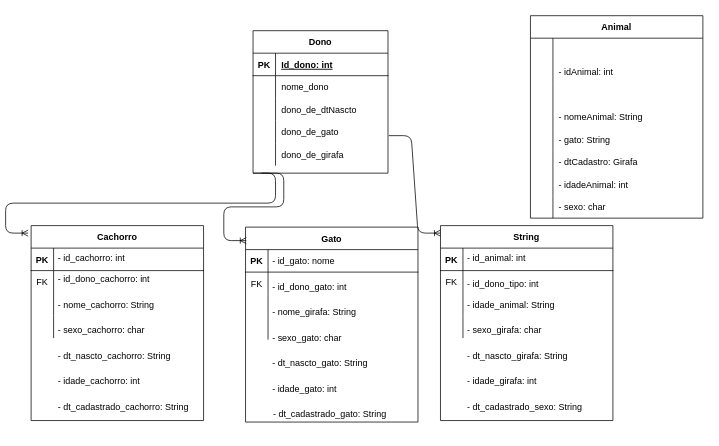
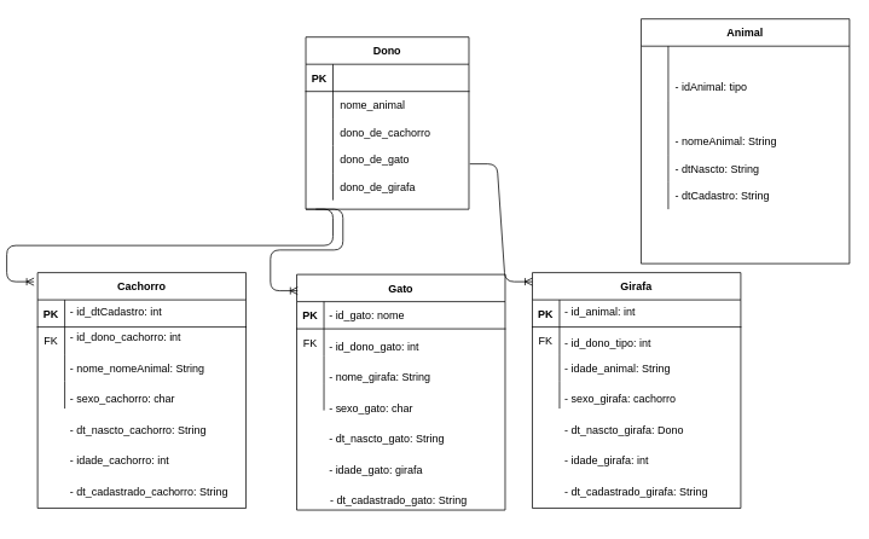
- <mxCell id="65" value="Id_dono: int" style="shape=partialRectangle;connectable=0;fillColor=none;top=0;left=0;bottom=0;right=0;align=left;spacingLeft=6;fontStyle=5;overflow=hidden;" parent="63" vertex="1"><mxGeometry x="30" width="150" height="30" as="geometry"><mxRectangle width="150" height="30" as="alternateBounds" /></mxGeometry></mxCell>
- <mxCell id="86" value="- idAnimal: int" style="shape=partialRectangle;connectable=0;fillColor=none;top=0;left=0;bottom=0;right=0;align=left;spacingLeft=6;overflow=hidden;" vertex="1" parent="84"><mxGeometry x="30" width="200" height="30" as="geometry"><mxRectangle width="200" height="30" as="alternateBounds" /></mxGeometry></mxCell>
+ <mxCell id="86" value="- idAnimal: tipo" style="shape=partialRectangle;connectable=0;fillColor=none;top=0;left=0;bottom=0;right=0;align=left;spacingLeft=6;overflow=hidden;" vertex="1" parent="84"><mxGeometry x="30" width="200" height="30" as="geometry"><mxRectangle width="200" height="30" as="alternateBounds" /></mxGeometry></mxCell>
- <mxCell id="68" value="nome_dono" style="shape=partialRectangle;connectable=0;fillColor=none;top=0;left=0;bottom=0;right=0;align=left;spacingLeft=6;overflow=hidden;" parent="66" vertex="1"><mxGeometry x="30" width="150" height="30" as="geometry"><mxRectangle width="150" height="30" as="alternateBounds" /></mxGeometry></mxCell>
+ <mxCell id="68" value="nome_animal" style="shape=partialRectangle;connectable=0;fillColor=none;top=0;left=0;bottom=0;right=0;align=left;spacingLeft=6;overflow=hidden;" parent="66" vertex="1"><mxGeometry x="30" width="150" height="30" as="geometry"><mxRectangle width="150" height="30" as="alternateBounds" /></mxGeometry></mxCell>
- <mxCell id="71" value="dono_de_dtNascto" style="shape=partialRectangle;connectable=0;fillColor=none;top=0;left=0;bottom=0;right=0;align=left;spacingLeft=6;overflow=hidden;" parent="69" vertex="1"><mxGeometry x="30" width="150" height="30" as="geometry"><mxRectangle width="150" height="30" as="alternateBounds" /></mxGeometry></mxCell>
+ <mxCell id="71" value="dono_de_cachorro" style="shape=partialRectangle;connectable=0;fillColor=none;top=0;left=0;bottom=0;right=0;align=left;spacingLeft=6;overflow=hidden;" parent="69" vertex="1"><mxGeometry x="30" width="150" height="30" as="geometry"><mxRectangle width="150" height="30" as="alternateBounds" /></mxGeometry></mxCell>
- <mxCell id="94" value="- gato: String" style="shape=partialRectangle;connectable=0;fillColor=none;top=0;left=0;bottom=0;right=0;align=left;spacingLeft=6;overflow=hidden;" vertex="1" parent="92"><mxGeometry x="30" width="200" height="30" as="geometry"><mxRectangle width="200" height="30" as="alternateBounds" /></mxGeometry></mxCell>
+ <mxCell id="94" value="- dtNascto: String" style="shape=partialRectangle;connectable=0;fillColor=none;top=0;left=0;bottom=0;right=0;align=left;spacingLeft=6;overflow=hidden;" vertex="1" parent="92"><mxGeometry x="30" width="200" height="30" as="geometry"><mxRectangle width="200" height="30" as="alternateBounds" /></mxGeometry></mxCell>
- <mxCell id="97" value="- dtCadastro: Girafa" style="shape=partialRectangle;connectable=0;fillColor=none;top=0;left=0;bottom=0;right=0;align=left;spacingLeft=6;overflow=hidden;" vertex="1" parent="95"><mxGeometry x="30" width="200" height="30" as="geometry"><mxRectangle width="200" height="30" as="alternateBounds" /></mxGeometry></mxCell>
+ <mxCell id="97" value="- dtCadastro: String" style="shape=partialRectangle;connectable=0;fillColor=none;top=0;left=0;bottom=0;right=0;align=left;spacingLeft=6;overflow=hidden;" vertex="1" parent="95"><mxGeometry x="30" width="200" height="30" as="geometry"><mxRectangle width="200" height="30" as="alternateBounds" /></mxGeometry></mxCell>
- <mxCell id="100" value="- idadeAnimal: int" style="shape=partialRectangle;connectable=0;fillColor=none;top=0;left=0;bottom=0;right=0;align=left;spacingLeft=6;overflow=hidden;" vertex="1" parent="98"><mxGeometry x="30" width="200" height="30" as="geometry"><mxRectangle width="200" height="30" as="alternateBounds" /></mxGeometry></mxCell>
- <mxCell id="103" value="- sexo: char" style="shape=partialRectangle;connectable=0;fillColor=none;top=0;left=0;bottom=0;right=0;align=left;spacingLeft=6;overflow=hidden;" vertex="1" parent="101"><mxGeometry x="30" width="200" height="30" as="geometry"><mxRectangle width="200" height="30" as="alternateBounds" /></mxGeometry></mxCell>
- <mxCell id="35" value="String" style="shape=table;startSize=30;container=1;collapsible=1;childLayout=tableLayout;fixedRows=1;rowLines=0;fontStyle=1;align=center;resizeLast=1;" parent="1" vertex="1"><mxGeometry x="570" y="300" width="230" height="260" as="geometry" /></mxCell>
+ <mxCell id="35" value="Girafa" style="shape=table;startSize=30;container=1;collapsible=1;childLayout=tableLayout;fixedRows=1;rowLines=0;fontStyle=1;align=center;resizeLast=1;" parent="1" vertex="1"><mxGeometry x="570" y="300" width="230" height="260" as="geometry" /></mxCell>
- <mxCell id="15" value="- id_cachorro: int&#10;" style="text;strokeColor=none;fillColor=none;align=left;verticalAlign=top;spacingLeft=4;spacingRight=4;overflow=hidden;rotatable=0;points=[[0,0.5],[1,0.5]];portConstraint=eastwest;" parent="1" vertex="1"><mxGeometry x="54" y="330" width="260" height="34" as="geometry" /></mxCell>
+ <mxCell id="15" value="- id_dtCadastro: int&#10;" style="text;strokeColor=none;fillColor=none;align=left;verticalAlign=top;spacingLeft=4;spacingRight=4;overflow=hidden;rotatable=0;points=[[0,0.5],[1,0.5]];portConstraint=eastwest;" parent="1" vertex="1"><mxGeometry x="54" y="330" width="260" height="34" as="geometry" /></mxCell>
- <mxCell id="17" value="- nome_cachorro: String&#10;" style="text;strokeColor=none;fillColor=none;align=left;verticalAlign=top;spacingLeft=4;spacingRight=4;overflow=hidden;rotatable=0;points=[[0,0.5],[1,0.5]];portConstraint=eastwest;" parent="1" vertex="1"><mxGeometry x="54" y="392" width="260" height="34" as="geometry" /></mxCell>
+ <mxCell id="17" value="- nome_nomeAnimal: String&#10;" style="text;strokeColor=none;fillColor=none;align=left;verticalAlign=top;spacingLeft=4;spacingRight=4;overflow=hidden;rotatable=0;points=[[0,0.5],[1,0.5]];portConstraint=eastwest;" parent="1" vertex="1"><mxGeometry x="54" y="392" width="260" height="34" as="geometry" /></mxCell>
- <mxCell id="58" value="- sexo_girafa: char&#10;" style="text;strokeColor=none;fillColor=none;align=left;verticalAlign=top;spacingLeft=4;spacingRight=4;overflow=hidden;rotatable=0;points=[[0,0.5],[1,0.5]];portConstraint=eastwest;" parent="1" vertex="1"><mxGeometry x="600" y="426" width="260" height="34" as="geometry" /></mxCell>
+ <mxCell id="58" value="- sexo_girafa: cachorro&#10;" style="text;strokeColor=none;fillColor=none;align=left;verticalAlign=top;spacingLeft=4;spacingRight=4;overflow=hidden;rotatable=0;points=[[0,0.5],[1,0.5]];portConstraint=eastwest;" parent="1" vertex="1"><mxGeometry x="600" y="426" width="260" height="34" as="geometry" /></mxCell>
- <mxCell id="59" value="- dt_nascto_girafa: String&#10;" style="text;strokeColor=none;fillColor=none;align=left;verticalAlign=top;spacingLeft=4;spacingRight=4;overflow=hidden;rotatable=0;points=[[0,0.5],[1,0.5]];portConstraint=eastwest;" parent="1" vertex="1"><mxGeometry x="600" y="460" width="260" height="34" as="geometry" /></mxCell>
+ <mxCell id="59" value="- dt_nascto_girafa: Dono&#10;" style="text;strokeColor=none;fillColor=none;align=left;verticalAlign=top;spacingLeft=4;spacingRight=4;overflow=hidden;rotatable=0;points=[[0,0.5],[1,0.5]];portConstraint=eastwest;" parent="1" vertex="1"><mxGeometry x="600" y="460" width="260" height="34" as="geometry" /></mxCell>
- <mxCell id="53" value="- idade_gato: int&#10;" style="text;strokeColor=none;fillColor=none;align=left;verticalAlign=top;spacingLeft=4;spacingRight=4;overflow=hidden;rotatable=0;points=[[0,0.5],[1,0.5]];portConstraint=eastwest;" parent="1" vertex="1"><mxGeometry x="340" y="504" width="260" height="34" as="geometry" /></mxCell>
+ <mxCell id="53" value="- idade_gato: girafa&#10;" style="text;strokeColor=none;fillColor=none;align=left;verticalAlign=top;spacingLeft=4;spacingRight=4;overflow=hidden;rotatable=0;points=[[0,0.5],[1,0.5]];portConstraint=eastwest;" parent="1" vertex="1"><mxGeometry x="340" y="504" width="260" height="34" as="geometry" /></mxCell>
- <mxCell id="61" value="- dt_cadastrado_sexo: String&#10;" style="text;strokeColor=none;fillColor=none;align=left;verticalAlign=top;spacingLeft=4;spacingRight=4;overflow=hidden;rotatable=0;points=[[0,0.5],[1,0.5]];portConstraint=eastwest;" parent="1" vertex="1"><mxGeometry x="600" y="528" width="260" height="34" as="geometry" /></mxCell>
+ <mxCell id="61" value="- dt_cadastrado_girafa: String&#10;" style="text;strokeColor=none;fillColor=none;align=left;verticalAlign=top;spacingLeft=4;spacingRight=4;overflow=hidden;rotatable=0;points=[[0,0.5],[1,0.5]];portConstraint=eastwest;" parent="1" vertex="1"><mxGeometry x="600" y="528" width="260" height="34" as="geometry" /></mxCell>
